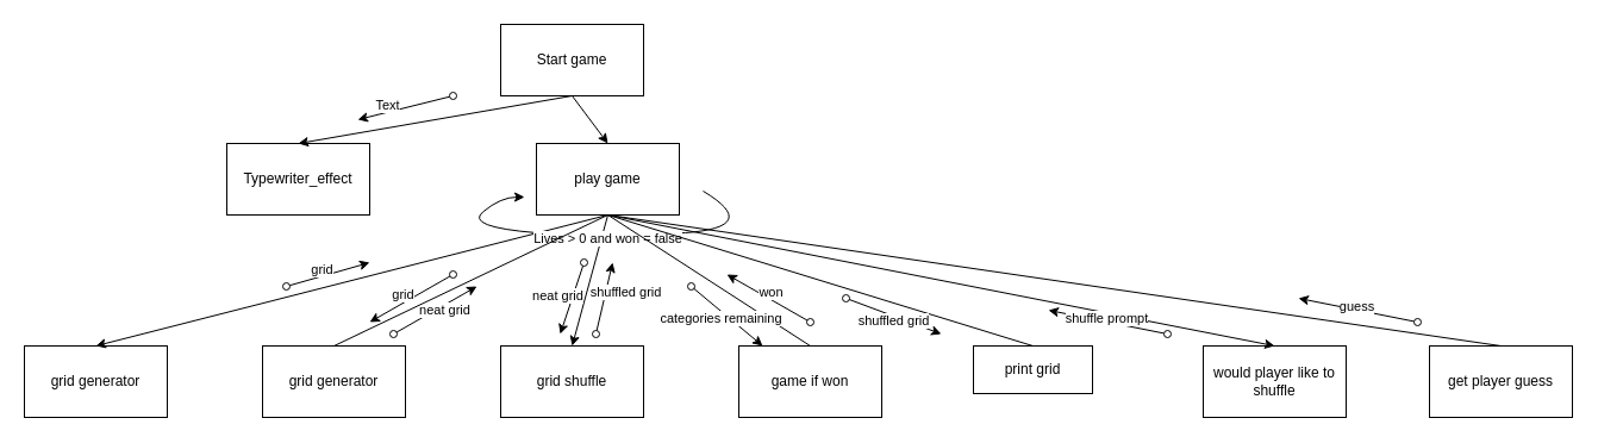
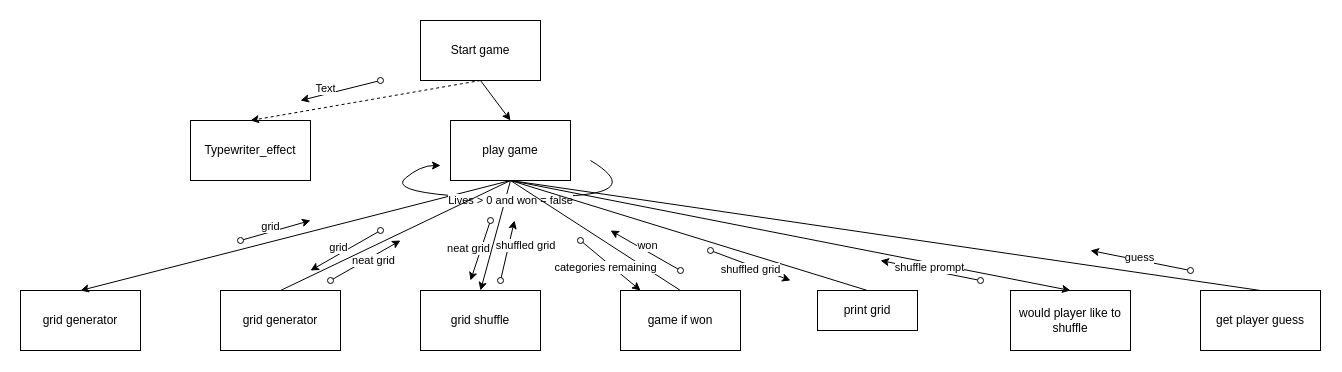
- <mxCell id="11" value="" style="endArrow=classic;html=1;rounded=0;exitX=0.5;exitY=1;exitDx=0;exitDy=0;entryX=0.5;entryY=0;entryDx=0;entryDy=0;" parent="1" source="3" target="10" edge="1"><mxGeometry width="50" height="50" relative="1" as="geometry"><mxPoint x="620" y="60" as="sourcePoint" /><mxPoint x="670" y="10" as="targetPoint" /></mxGeometry></mxCell>
+ <mxCell id="11" value="" style="endArrow=classic;html=1;rounded=0;exitX=0.5;exitY=1;exitDx=0;exitDy=0;entryX=0.5;entryY=0;entryDx=0;entryDy=0;dashed=1;" parent="1" source="3" target="10" edge="1"><mxGeometry width="50" height="50" relative="1" as="geometry"><mxPoint x="620" y="60" as="sourcePoint" /><mxPoint x="670" y="10" as="targetPoint" /></mxGeometry></mxCell>
